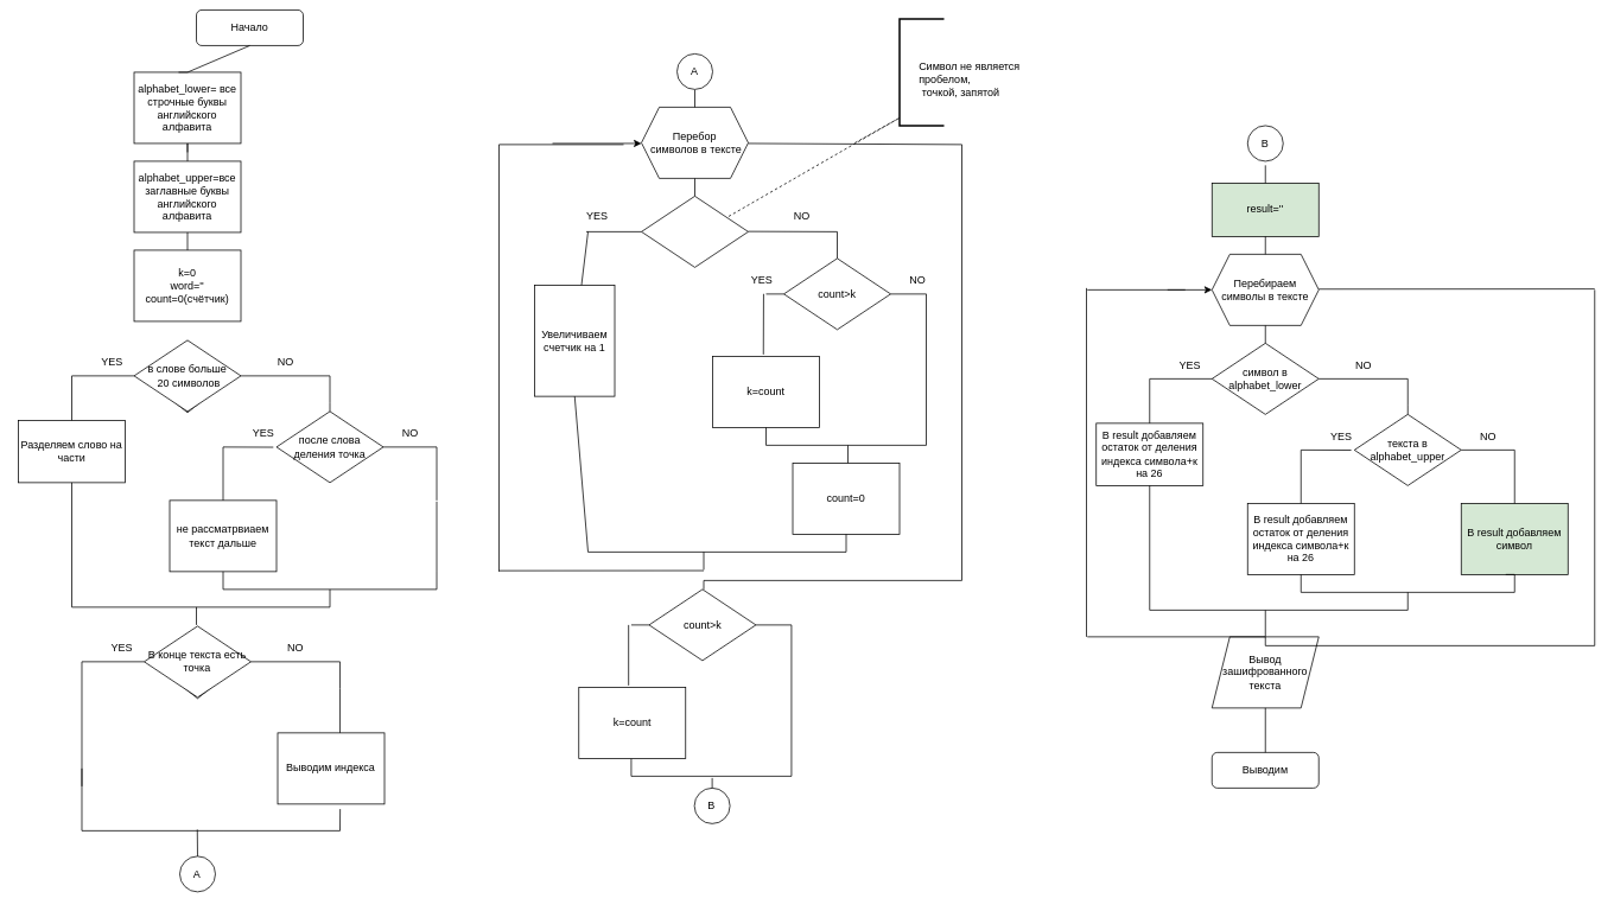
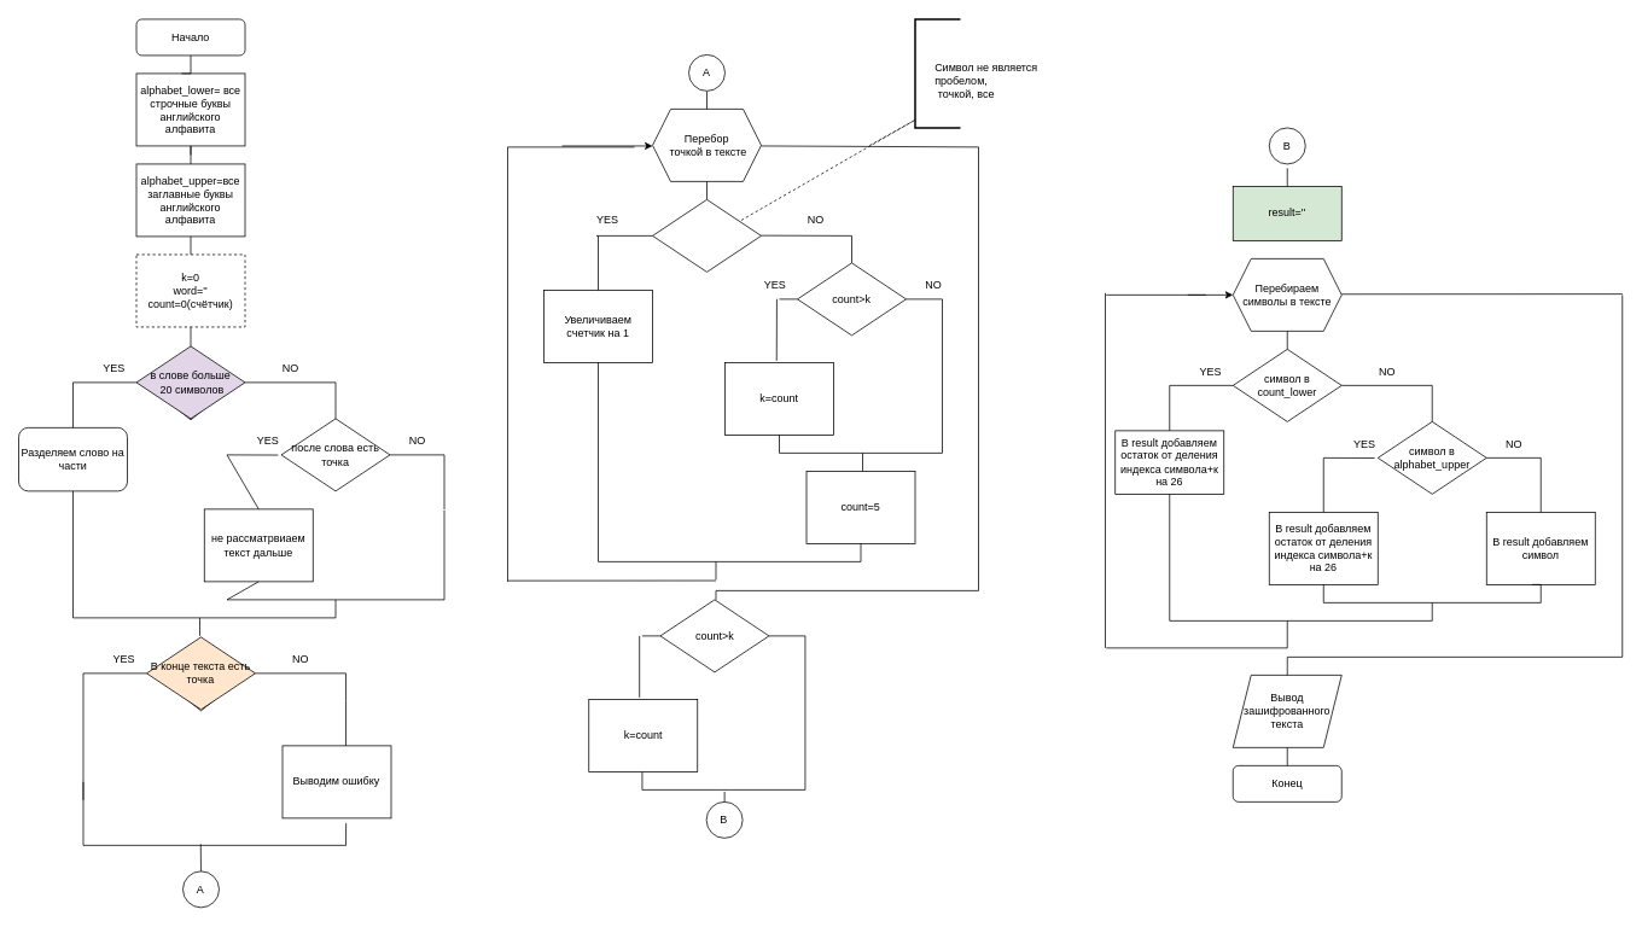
- <mxCell id="109" value="Начало" style="rounded=1;whiteSpace=wrap;html=1;" parent="1" vertex="1"><mxGeometry x="220" y="10.75" width="120" height="40" as="geometry" /></mxCell>
+ <mxCell id="109" value="Начало" style="rounded=1;whiteSpace=wrap;html=1;" parent="1" vertex="1"><mxGeometry x="150" y="20.75" width="120" height="40" as="geometry" /></mxCell>
- <mxCell id="6" value="&lt;span style=&quot;color: rgb(0, 0, 0); font-family: Helvetica; font-size: 12px; font-style: normal; font-variant-ligatures: normal; font-variant-caps: normal; font-weight: 400; letter-spacing: normal; orphans: 2; text-align: center; text-indent: 0px; text-transform: none; widows: 2; word-spacing: 0px; -webkit-text-stroke-width: 0px; white-space: normal; text-decoration-thickness: initial; text-decoration-style: initial; text-decoration-color: initial; float: none; background-color: light-dark(#ffffff, var(--ge-dark-color, #121212)); display: inline !important;&quot;&gt;Символ не является&amp;nbsp;&lt;/span&gt;&lt;div&gt;&lt;span style=&quot;color: rgb(0, 0, 0); font-family: Helvetica; font-size: 12px; font-style: normal; font-variant-ligatures: normal; font-variant-caps: normal; font-weight: 400; letter-spacing: normal; orphans: 2; text-align: center; text-indent: 0px; text-transform: none; widows: 2; word-spacing: 0px; -webkit-text-stroke-width: 0px; white-space: normal; text-decoration-thickness: initial; text-decoration-style: initial; text-decoration-color: initial; float: none; background-color: light-dark(#ffffff, var(--ge-dark-color, #121212)); display: inline !important;&quot;&gt;пробелом,&lt;/span&gt;&lt;div&gt;&lt;span style=&quot;color: rgb(0, 0, 0); font-family: Helvetica; font-size: 12px; font-style: normal; font-variant-ligatures: normal; font-variant-caps: normal; font-weight: 400; letter-spacing: normal; orphans: 2; text-align: center; text-indent: 0px; text-transform: none; widows: 2; word-spacing: 0px; -webkit-text-stroke-width: 0px; white-space: normal; text-decoration-thickness: initial; text-decoration-style: initial; text-decoration-color: initial; float: none; background-color: light-dark(#ffffff, var(--ge-dark-color, #121212)); display: inline !important;&quot;&gt;&amp;nbsp;точкой, запятой&lt;/span&gt;&lt;/div&gt;&lt;/div&gt;" style="text;whiteSpace=wrap;html=1;" parent="1" vertex="1"><mxGeometry x="1030" y="60.75" width="140" height="40" as="geometry" /></mxCell>
+ <mxCell id="6" value="&lt;span style=&quot;color: rgb(0, 0, 0); font-family: Helvetica; font-size: 12px; font-style: normal; font-variant-ligatures: normal; font-variant-caps: normal; font-weight: 400; letter-spacing: normal; orphans: 2; text-align: center; text-indent: 0px; text-transform: none; widows: 2; word-spacing: 0px; -webkit-text-stroke-width: 0px; white-space: normal; text-decoration-thickness: initial; text-decoration-style: initial; text-decoration-color: initial; float: none; background-color: light-dark(#ffffff, var(--ge-dark-color, #121212)); display: inline !important;&quot;&gt;Символ не является&amp;nbsp;&lt;/span&gt;&lt;div&gt;&lt;span style=&quot;color: rgb(0, 0, 0); font-family: Helvetica; font-size: 12px; font-style: normal; font-variant-ligatures: normal; font-variant-caps: normal; font-weight: 400; letter-spacing: normal; orphans: 2; text-align: center; text-indent: 0px; text-transform: none; widows: 2; word-spacing: 0px; -webkit-text-stroke-width: 0px; white-space: normal; text-decoration-thickness: initial; text-decoration-style: initial; text-decoration-color: initial; float: none; background-color: light-dark(#ffffff, var(--ge-dark-color, #121212)); display: inline !important;&quot;&gt;пробелом,&lt;/span&gt;&lt;div&gt;&lt;span style=&quot;color: rgb(0, 0, 0); font-family: Helvetica; font-size: 12px; font-style: normal; font-variant-ligatures: normal; font-variant-caps: normal; font-weight: 400; letter-spacing: normal; orphans: 2; text-align: center; text-indent: 0px; text-transform: none; widows: 2; word-spacing: 0px; -webkit-text-stroke-width: 0px; white-space: normal; text-decoration-thickness: initial; text-decoration-style: initial; text-decoration-color: initial; float: none; background-color: light-dark(#ffffff, var(--ge-dark-color, #121212)); display: inline !important;&quot;&gt;&amp;nbsp;точкой, все&lt;/span&gt;&lt;/div&gt;&lt;/div&gt;" style="text;whiteSpace=wrap;html=1;" parent="1" vertex="1"><mxGeometry x="1030" y="60.75" width="140" height="40" as="geometry" /></mxCell>
- <mxCell id="2" value="Перебор&lt;div&gt;&amp;nbsp;символов в тексте&lt;/div&gt;" style="shape=hexagon;perimeter=hexagonPerimeter2;whiteSpace=wrap;html=1;fixedSize=1;" parent="1" vertex="1"><mxGeometry x="720" y="120" width="120" height="80" as="geometry" /></mxCell>
+ <mxCell id="2" value="Перебор&lt;div&gt;&amp;nbsp;точкой в тексте&lt;/div&gt;" style="shape=hexagon;perimeter=hexagonPerimeter2;whiteSpace=wrap;html=1;fixedSize=1;" parent="1" vertex="1"><mxGeometry x="720" y="120" width="120" height="80" as="geometry" /></mxCell>
- <mxCell id="46" value="" style="endArrow=none;html=1;rounded=0;exitX=0.5;exitY=1;exitDx=0;exitDy=0;entryX=0.5;entryY=0;entryDx=0;entryDy=0;" parent="1" source="37" target="38" edge="1"><mxGeometry width="50" height="50" relative="1" as="geometry"><mxPoint x="1411" y="275.33" as="sourcePoint" /><mxPoint x="1411" y="295.33" as="targetPoint" /></mxGeometry></mxCell>
- <mxCell id="112" value="k=0&lt;div&gt;word=''&lt;/div&gt;&lt;div&gt;&lt;span style=&quot;background-color: transparent; color: light-dark(rgb(0, 0, 0), rgb(255, 255, 255));&quot;&gt;count=0(счётчик)&lt;/span&gt;&lt;/div&gt;" style="rounded=0;whiteSpace=wrap;html=1;" parent="1" vertex="1"><mxGeometry x="150" y="280.75" width="120" height="80" as="geometry" /></mxCell>
+ <mxCell id="112" value="k=0&lt;div&gt;word=''&lt;/div&gt;&lt;div&gt;&lt;span style=&quot;background-color: transparent; color: light-dark(rgb(0, 0, 0), rgb(255, 255, 255));&quot;&gt;count=0(счётчик)&lt;/span&gt;&lt;/div&gt;" style="rounded=0;whiteSpace=wrap;html=1;dashed=1;" parent="1" vertex="1"><mxGeometry x="150" y="280.75" width="120" height="80" as="geometry" /></mxCell>
+ <mxCell id="116" value="" style="endArrow=none;html=1;rounded=0;exitX=0.5;exitY=1;exitDx=0;exitDy=0;entryX=0.5;entryY=0;entryDx=0;entryDy=0;" parent="1" source="112" target="73" edge="1"><mxGeometry width="50" height="50" relative="1" as="geometry"><mxPoint x="200" y="372" as="sourcePoint" /><mxPoint x="200" y="392" as="targetPoint" /></mxGeometry></mxCell>
- <mxCell id="4" value="Увеличиваем счетчик на 1" style="rounded=0;whiteSpace=wrap;html=1;" parent="1" vertex="1"><mxGeometry x="600" y="320" width="90" height="125" as="geometry" /></mxCell>
+ <mxCell id="4" value="Увеличиваем счетчик на 1" style="rounded=0;whiteSpace=wrap;html=1;" parent="1" vertex="1"><mxGeometry x="600" y="320" width="120" height="80" as="geometry" /></mxCell>
- <mxCell id="73" value="в слове больше&lt;div&gt;&amp;nbsp;20 символов&lt;/div&gt;" style="rhombus;whiteSpace=wrap;html=1;" parent="1" vertex="1"><mxGeometry x="150" y="382" width="120" height="80" as="geometry" /></mxCell>
+ <mxCell id="73" value="в слове больше&lt;div&gt;&amp;nbsp;20 символов&lt;/div&gt;" style="rhombus;whiteSpace=wrap;html=1;fillColor=#e1d5e7;" parent="1" vertex="1"><mxGeometry x="150" y="382" width="120" height="80" as="geometry" /></mxCell>
- <mxCell id="39" value="символ в alphabet_lower" style="rhombus;whiteSpace=wrap;html=1;" parent="1" vertex="1"><mxGeometry x="1361" y="385.33" width="120" height="80" as="geometry" /></mxCell>
+ <mxCell id="39" value="символ в count_lower" style="rhombus;whiteSpace=wrap;html=1;" parent="1" vertex="1"><mxGeometry x="1361" y="385.33" width="120" height="80" as="geometry" /></mxCell>
- <mxCell id="75" value="после слова деления точка" style="rhombus;whiteSpace=wrap;html=1;" parent="1" vertex="1"><mxGeometry x="310" y="462" width="120" height="80" as="geometry" /></mxCell>
+ <mxCell id="75" value="после слова есть точка" style="rhombus;whiteSpace=wrap;html=1;" parent="1" vertex="1"><mxGeometry x="310" y="462" width="120" height="80" as="geometry" /></mxCell>
- <mxCell id="41" value="текста в alphabet_upper" style="rhombus;whiteSpace=wrap;html=1;" parent="1" vertex="1"><mxGeometry x="1521" y="465.33" width="120" height="80" as="geometry" /></mxCell>
+ <mxCell id="41" value="символ в alphabet_upper" style="rhombus;whiteSpace=wrap;html=1;" parent="1" vertex="1"><mxGeometry x="1521" y="465.33" width="120" height="80" as="geometry" /></mxCell>
- <mxCell id="74" value="Разделяем слово на части" style="rounded=0;whiteSpace=wrap;html=1;" parent="1" vertex="1"><mxGeometry x="20" y="472" width="120" height="70" as="geometry" /></mxCell>
+ <mxCell id="74" value="Разделяем слово на части" style="whiteSpace=wrap;html=1;rounded=1;" parent="1" vertex="1"><mxGeometry x="20" y="472" width="120" height="70" as="geometry" /></mxCell>
- <mxCell id="13" value="count=0" style="rounded=0;whiteSpace=wrap;html=1;" parent="1" vertex="1"><mxGeometry x="890" y="520" width="120" height="80" as="geometry" /></mxCell>
+ <mxCell id="13" value="count=5" style="rounded=0;whiteSpace=wrap;html=1;" parent="1" vertex="1"><mxGeometry x="890" y="520" width="120" height="80" as="geometry" /></mxCell>
- <mxCell id="76" value="не рассматрвиаем текст дальше" style="rounded=0;whiteSpace=wrap;html=1;" parent="1" vertex="1"><mxGeometry x="190" y="562" width="120" height="80" as="geometry" /></mxCell>
+ <mxCell id="76" value="не рассматрвиаем текст дальше" style="rounded=0;whiteSpace=wrap;html=1;" parent="1" vertex="1"><mxGeometry x="225" y="562" width="120" height="80" as="geometry" /></mxCell>
- <mxCell id="43" value="В result добавляем символ" style="rounded=0;whiteSpace=wrap;html=1;fillColor=#d5e8d4;" parent="1" vertex="1"><mxGeometry x="1641" y="565.33" width="120" height="80" as="geometry" /></mxCell>
+ <mxCell id="43" value="В result добавляем символ" style="rounded=0;whiteSpace=wrap;html=1;" parent="1" vertex="1"><mxGeometry x="1641" y="565.33" width="120" height="80" as="geometry" /></mxCell>
- <mxCell id="97" value="В конце текста есть точка" style="rhombus;whiteSpace=wrap;html=1;" parent="1" vertex="1"><mxGeometry x="161.33" y="703.33" width="120" height="80" as="geometry" /></mxCell>
+ <mxCell id="97" value="В конце текста есть точка" style="rhombus;whiteSpace=wrap;html=1;fillColor=#ffe6cc;" parent="1" vertex="1"><mxGeometry x="161.33" y="703.33" width="120" height="80" as="geometry" /></mxCell>
- <mxCell id="66" value="Вывод зашифрованного текста" style="shape=parallelogram;perimeter=parallelogramPerimeter;whiteSpace=wrap;html=1;fixedSize=1;" parent="1" vertex="1"><mxGeometry x="1361" y="715.33" width="120" height="80" as="geometry" /></mxCell>
+ <mxCell id="66" value="Вывод зашифрованного текста" style="shape=parallelogram;perimeter=parallelogramPerimeter;whiteSpace=wrap;html=1;fixedSize=1;" parent="1" vertex="1"><mxGeometry x="1361" y="745.33" width="120" height="80" as="geometry" /></mxCell>
- <mxCell id="98" value="Выводим индекса" style="rounded=0;whiteSpace=wrap;html=1;" parent="1" vertex="1"><mxGeometry x="311.33" y="823.33" width="120" height="80" as="geometry" /></mxCell>
+ <mxCell id="98" value="Выводим ошибку" style="rounded=0;whiteSpace=wrap;html=1;" parent="1" vertex="1"><mxGeometry x="311.33" y="823.33" width="120" height="80" as="geometry" /></mxCell>
- <mxCell id="67" value="Выводим" style="rounded=1;whiteSpace=wrap;html=1;" parent="1" vertex="1"><mxGeometry x="1361" y="845.33" width="120" height="40" as="geometry" /></mxCell>
+ <mxCell id="67" value="Конец" style="rounded=1;whiteSpace=wrap;html=1;" parent="1" vertex="1"><mxGeometry x="1361" y="845.33" width="120" height="40" as="geometry" /></mxCell>
